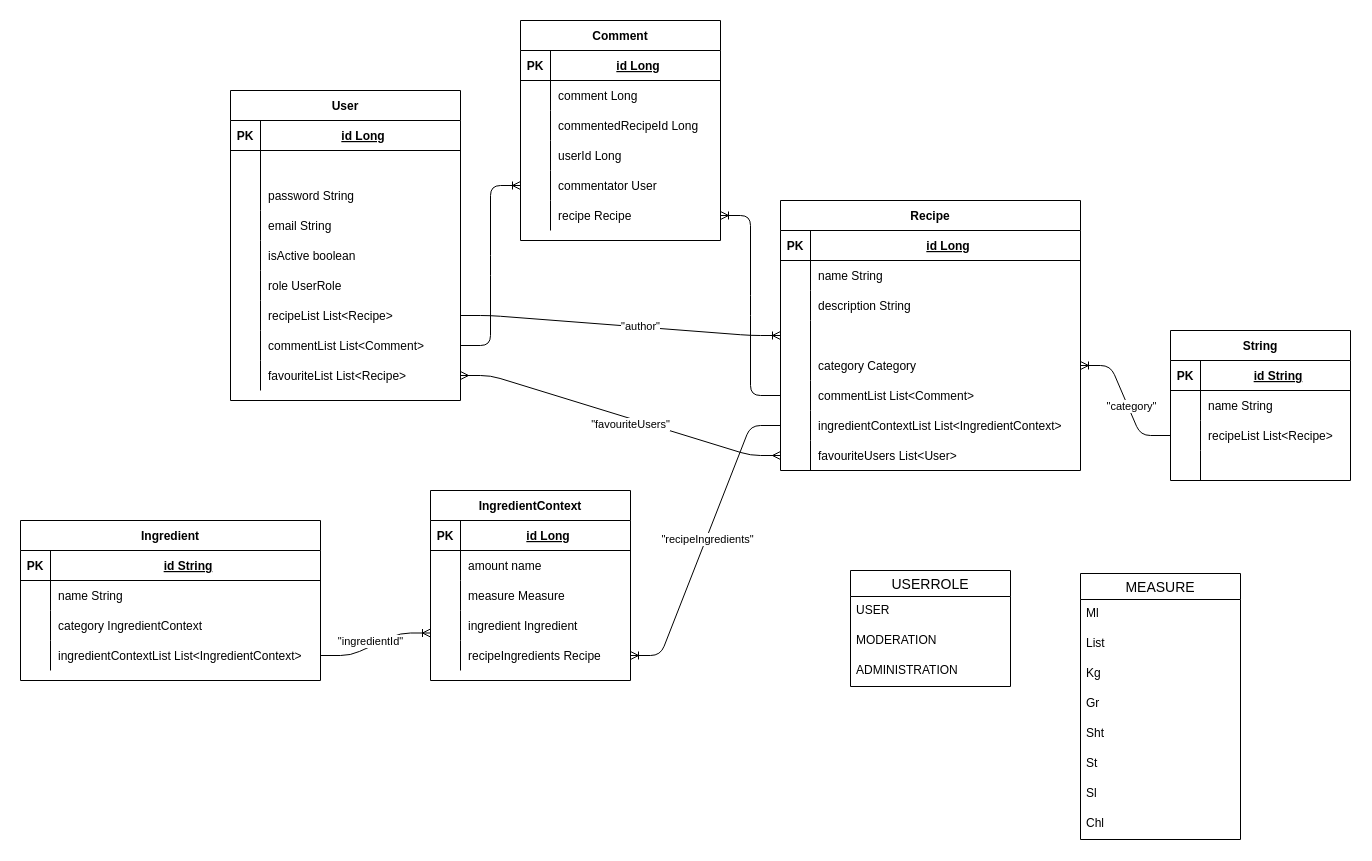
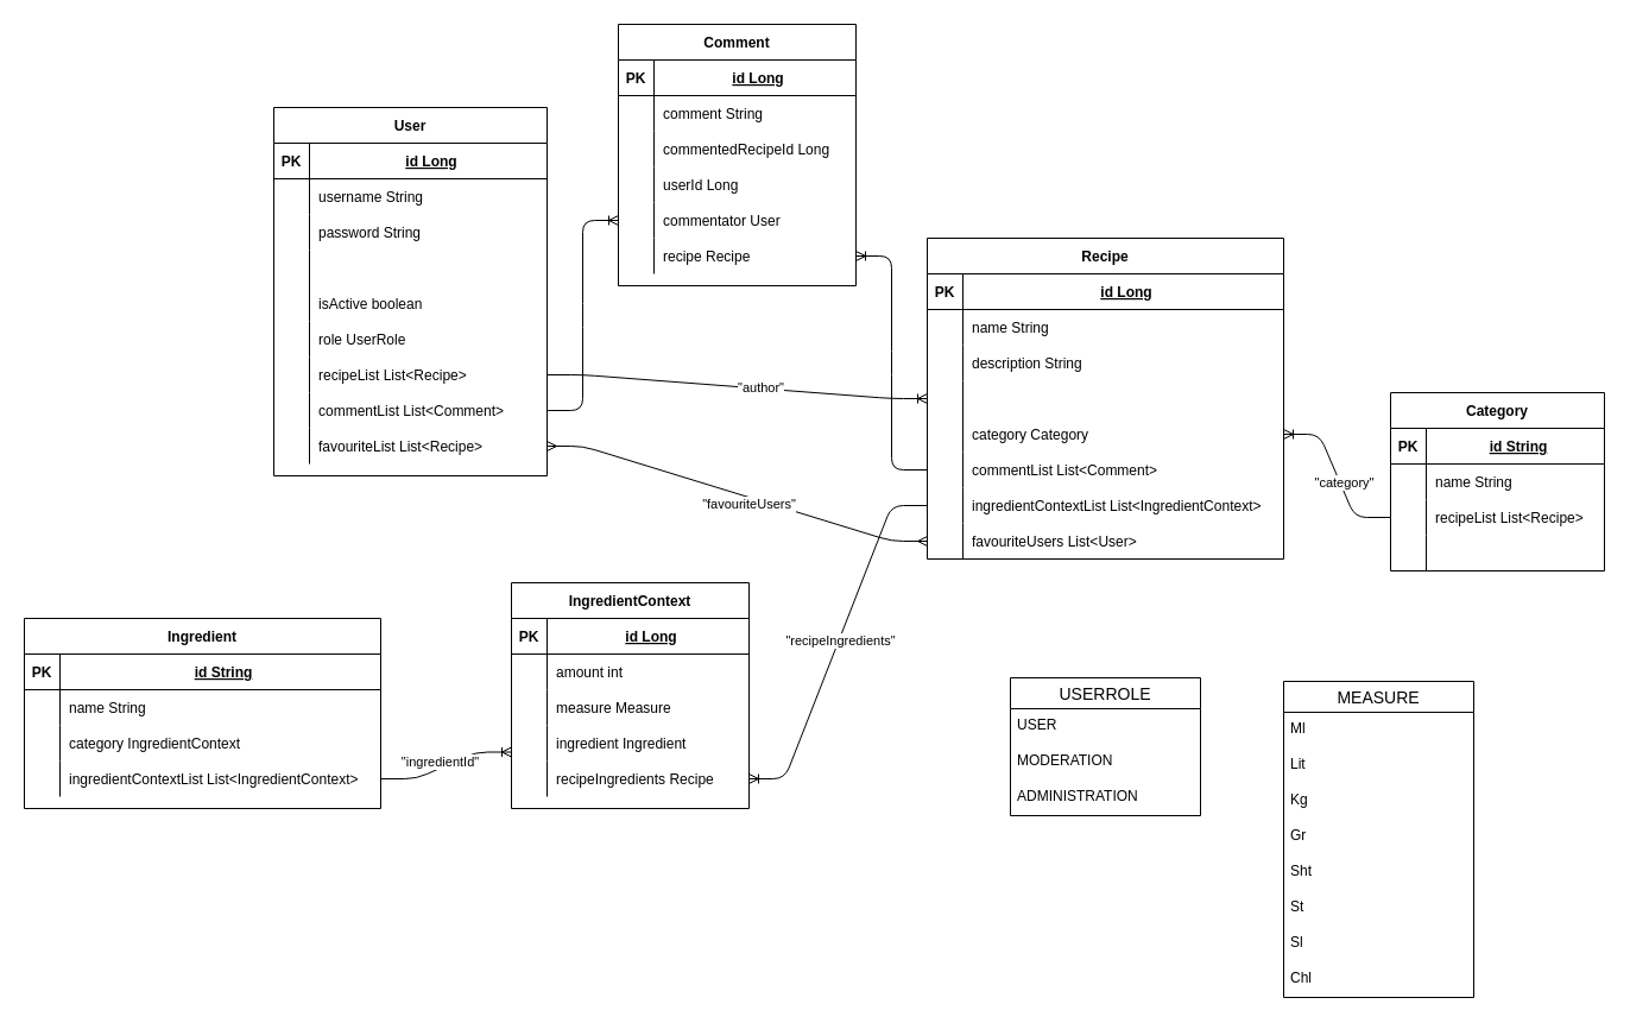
- <mxCell id="70" value="comment Long" style="shape=partialRectangle;connectable=0;fillColor=none;top=0;left=0;bottom=0;right=0;align=left;spacingLeft=6;overflow=hidden;" vertex="1" parent="68"><mxGeometry x="30" width="170" height="30" as="geometry" /></mxCell>
+ <mxCell id="70" value="comment String" style="shape=partialRectangle;connectable=0;fillColor=none;top=0;left=0;bottom=0;right=0;align=left;spacingLeft=6;overflow=hidden;" vertex="1" parent="68"><mxGeometry x="30" width="170" height="30" as="geometry" /></mxCell>
+ <mxCell id="42" value="username String" style="shape=partialRectangle;connectable=0;fillColor=none;top=0;left=0;bottom=0;right=0;align=left;spacingLeft=6;overflow=hidden;" vertex="1" parent="40"><mxGeometry x="30" width="200" height="30" as="geometry" /></mxCell>
- <mxCell id="48" value="email String" style="shape=partialRectangle;connectable=0;fillColor=none;top=0;left=0;bottom=0;right=0;align=left;spacingLeft=6;overflow=hidden;" vertex="1" parent="46"><mxGeometry x="30" width="200" height="30" as="geometry" /></mxCell>
- <mxCell id="83" value="String" style="shape=table;startSize=30;container=1;collapsible=1;childLayout=tableLayout;fixedRows=1;rowLines=0;fontStyle=1;align=center;resizeLast=1;" vertex="1" parent="1"><mxGeometry x="1170" y="330" width="180" height="150" as="geometry" /></mxCell>
+ <mxCell id="83" value="Category" style="shape=table;startSize=30;container=1;collapsible=1;childLayout=tableLayout;fixedRows=1;rowLines=0;fontStyle=1;align=center;resizeLast=1;" vertex="1" parent="1"><mxGeometry x="1170" y="330" width="180" height="150" as="geometry" /></mxCell>
- <mxCell id="104" value="amount name" style="shape=partialRectangle;connectable=0;fillColor=none;top=0;left=0;bottom=0;right=0;align=left;spacingLeft=6;overflow=hidden;" vertex="1" parent="102"><mxGeometry x="30" width="170" height="30" as="geometry" /></mxCell>
+ <mxCell id="104" value="amount int" style="shape=partialRectangle;connectable=0;fillColor=none;top=0;left=0;bottom=0;right=0;align=left;spacingLeft=6;overflow=hidden;" vertex="1" parent="102"><mxGeometry x="30" width="170" height="30" as="geometry" /></mxCell>
- <mxCell id="133" value="List" style="text;strokeColor=none;fillColor=none;spacingLeft=4;spacingRight=4;overflow=hidden;rotatable=0;points=[[0,0.5],[1,0.5]];portConstraint=eastwest;fontSize=12;" vertex="1" parent="131"><mxGeometry y="56" width="160" height="30" as="geometry" /></mxCell>
+ <mxCell id="133" value="Lit" style="text;strokeColor=none;fillColor=none;spacingLeft=4;spacingRight=4;overflow=hidden;rotatable=0;points=[[0,0.5],[1,0.5]];portConstraint=eastwest;fontSize=12;" vertex="1" parent="131"><mxGeometry y="56" width="160" height="30" as="geometry" /></mxCell>
